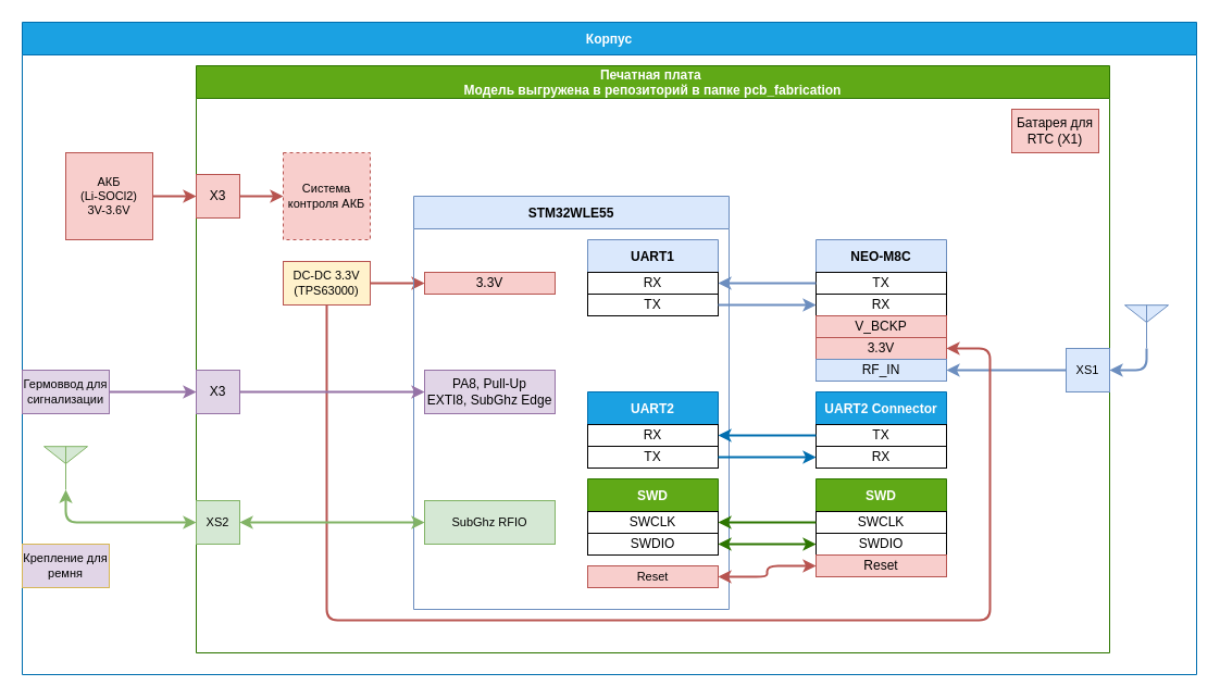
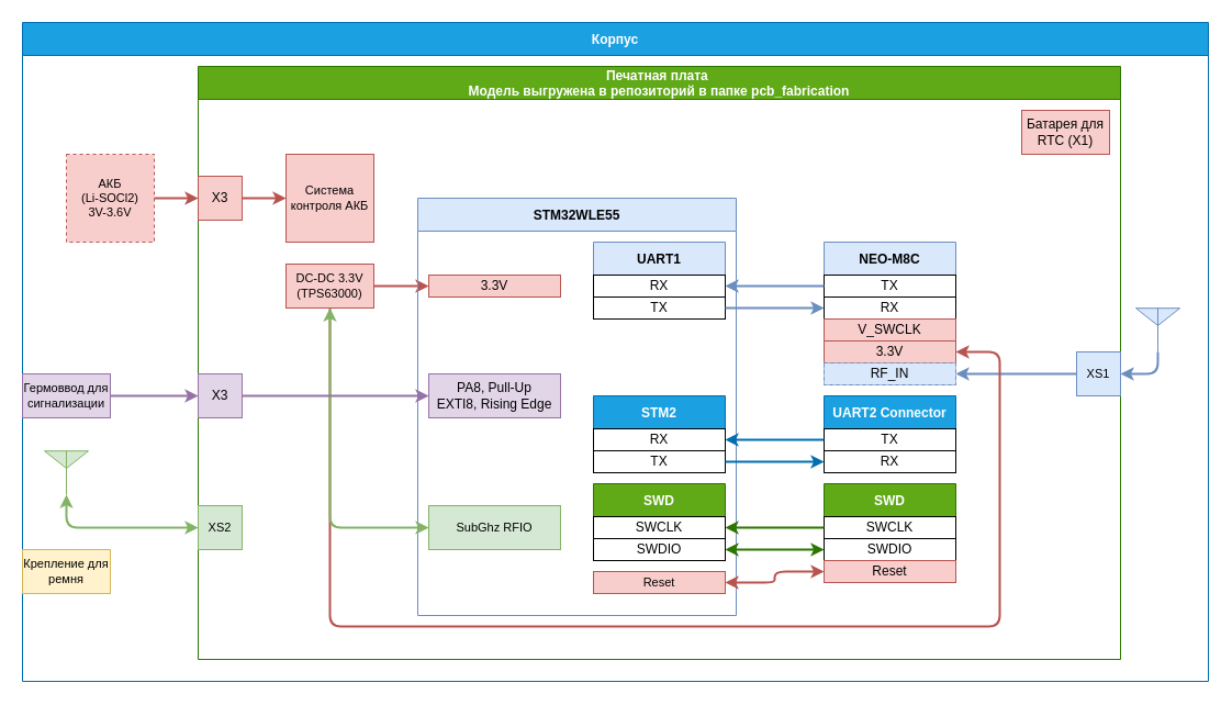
- <mxCell id="53" value="АКБ&lt;br&gt;(Li-SOCl2)&lt;br&gt;3V-3.6V" style="rounded=0;whiteSpace=wrap;html=1;fontSize=11;fillColor=#f8cecc;strokeColor=#b85450;" parent="2" vertex="1"><mxGeometry x="40" y="120" width="80" height="80" as="geometry" /></mxCell>
+ <mxCell id="53" value="АКБ&lt;br&gt;(Li-SOCl2)&lt;br&gt;3V-3.6V" style="rounded=0;whiteSpace=wrap;html=1;fontSize=11;fillColor=#f8cecc;strokeColor=#b85450;dashed=1;" parent="2" vertex="1"><mxGeometry x="40" y="120" width="80" height="80" as="geometry" /></mxCell>
- <mxCell id="5" value="Система контроля АКБ" style="rounded=0;whiteSpace=wrap;html=1;fontSize=11;fillColor=#f8cecc;strokeColor=#b85450;dashed=1;" parent="3" vertex="1"><mxGeometry x="80" y="80" width="80" height="80" as="geometry" /></mxCell>
+ <mxCell id="5" value="Система контроля АКБ" style="rounded=0;whiteSpace=wrap;html=1;fontSize=11;fillColor=#f8cecc;strokeColor=#b85450;" parent="3" vertex="1"><mxGeometry x="80" y="80" width="80" height="80" as="geometry" /></mxCell>
- <mxCell id="8" value="DC-DC 3.3V&lt;br&gt;&lt;div&gt;&lt;span&gt;(TPS63000)&lt;/span&gt;&lt;/div&gt;" style="rounded=0;whiteSpace=wrap;html=1;fontSize=11;fillColor=#fff2cc;strokeColor=#b85450;" parent="3" vertex="1"><mxGeometry x="80" y="180" width="80" height="40" as="geometry" /></mxCell>
+ <mxCell id="8" value="DC-DC 3.3V&lt;br&gt;&lt;div&gt;&lt;span&gt;(TPS63000)&lt;/span&gt;&lt;/div&gt;" style="rounded=0;whiteSpace=wrap;html=1;fontSize=11;fillColor=#f8cecc;strokeColor=#b85450;" parent="3" vertex="1"><mxGeometry x="80" y="180" width="80" height="40" as="geometry" /></mxCell>
- <mxCell id="31" value="V_BCKP" style="rounded=0;whiteSpace=wrap;html=1;fillColor=#f8cecc;strokeColor=#b85450;" vertex="1" parent="28"><mxGeometry y="70" width="120" height="20" as="geometry" /></mxCell>
+ <mxCell id="31" value="V_SWCLK" style="rounded=0;whiteSpace=wrap;html=1;fillColor=#f8cecc;strokeColor=#b85450;" vertex="1" parent="28"><mxGeometry y="70" width="120" height="20" as="geometry" /></mxCell>
- <mxCell id="33" value="RF_IN" style="rounded=0;whiteSpace=wrap;html=1;fillColor=#dae8fc;strokeColor=#6c8ebf;" vertex="1" parent="28"><mxGeometry y="110" width="120" height="20" as="geometry" /></mxCell>
+ <mxCell id="33" value="RF_IN" style="rounded=0;whiteSpace=wrap;html=1;fillColor=#dae8fc;strokeColor=#6c8ebf;dashed=1;" vertex="1" parent="28"><mxGeometry y="110" width="120" height="20" as="geometry" /></mxCell>
- <mxCell id="20" value="PA8, Pull-Up&lt;br&gt;EXTI8, SubGhz Edge" style="rounded=0;whiteSpace=wrap;html=1;fillColor=#e1d5e7;strokeColor=#9673a6;" vertex="1" parent="14"><mxGeometry x="10" y="160" width="120" height="40" as="geometry" /></mxCell>
+ <mxCell id="20" value="PA8, Pull-Up&lt;br&gt;EXTI8, Rising Edge" style="rounded=0;whiteSpace=wrap;html=1;fillColor=#e1d5e7;strokeColor=#9673a6;" vertex="1" parent="14"><mxGeometry x="10" y="160" width="120" height="40" as="geometry" /></mxCell>
- <mxCell id="21" value="UART2" style="swimlane;startSize=30;fillColor=#1ba1e2;strokeColor=#006EAF;fontColor=#ffffff;" vertex="1" parent="14"><mxGeometry x="160" y="180" width="120" height="70" as="geometry"><mxRectangle x="570" y="300" width="70" height="30" as="alternateBounds" /></mxGeometry></mxCell>
+ <mxCell id="21" value="STM2" style="swimlane;startSize=30;fillColor=#1ba1e2;strokeColor=#006EAF;fontColor=#ffffff;" vertex="1" parent="14"><mxGeometry x="160" y="180" width="120" height="70" as="geometry"><mxRectangle x="570" y="300" width="70" height="30" as="alternateBounds" /></mxGeometry></mxCell>
- <mxCell id="36" style="edgeStyle=orthogonalEdgeStyle;rounded=1;orthogonalLoop=1;jettySize=auto;html=1;startArrow=classic;startFill=1;endArrow=classic;endFill=1;fillColor=#d5e8d4;strokeColor=#82b366;strokeWidth=2;" edge="1" parent="3" source="19" target="12"><mxGeometry relative="1" as="geometry" /></mxCell>
+ <mxCell id="36" style="edgeStyle=orthogonalEdgeStyle;rounded=1;orthogonalLoop=1;jettySize=auto;html=1;startArrow=classic;startFill=1;endArrow=classic;endFill=1;fillColor=#d5e8d4;strokeColor=#82b366;strokeWidth=2;" edge="1" parent="3" source="19" target="8"><mxGeometry relative="1" as="geometry" /></mxCell>
- <mxCell id="57" value="Крепление для ремня" style="rounded=0;whiteSpace=wrap;html=1;fontSize=11;fillColor=#e1d5e7;strokeColor=#d6b656;" parent="2" vertex="1"><mxGeometry y="480" width="80" height="40" as="geometry" /></mxCell>
+ <mxCell id="57" value="Крепление для ремня" style="rounded=0;whiteSpace=wrap;html=1;fontSize=11;fillColor=#fff2cc;strokeColor=#d6b656;" parent="2" vertex="1"><mxGeometry y="480" width="80" height="40" as="geometry" /></mxCell>
